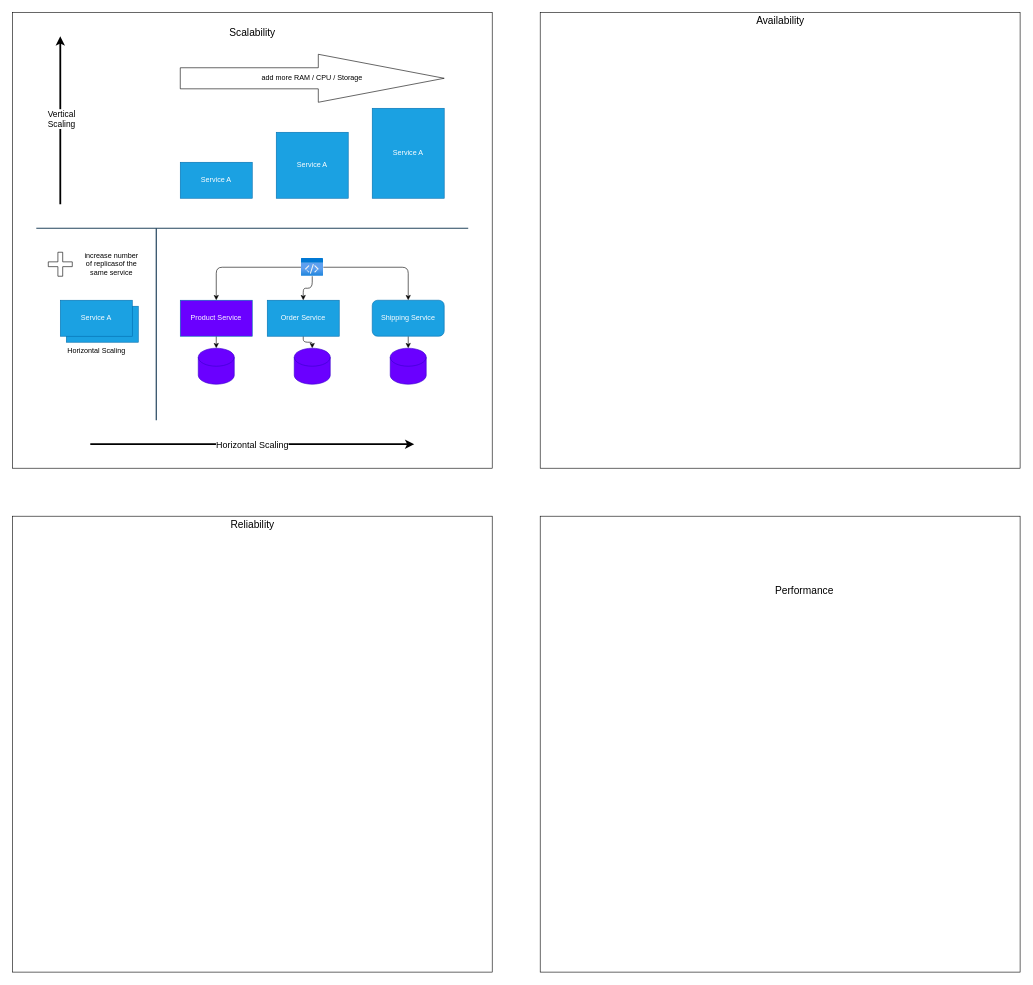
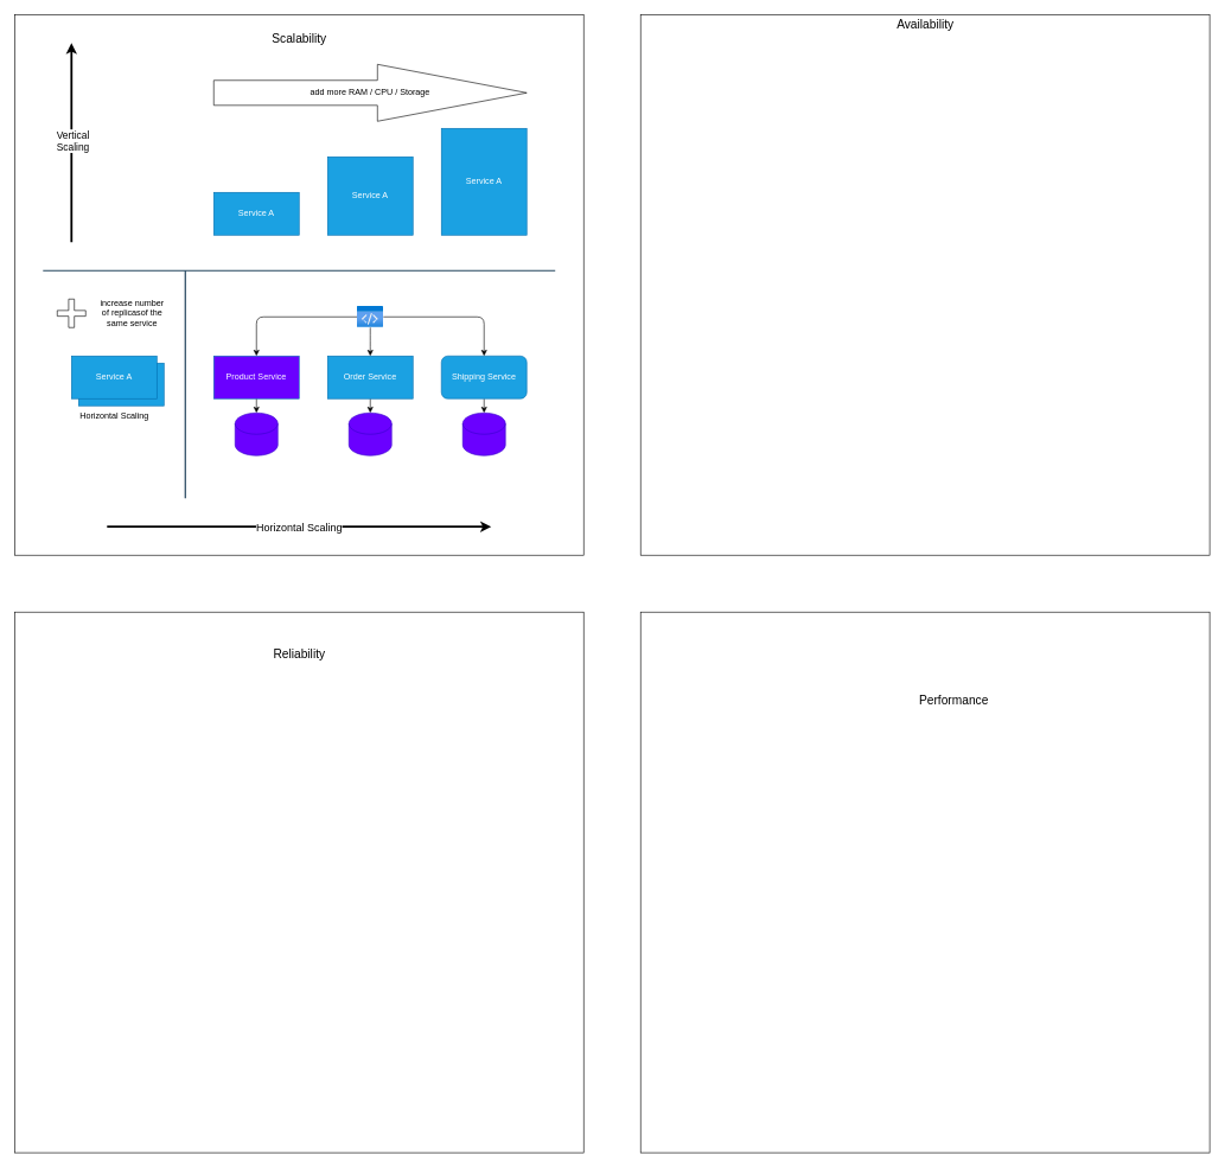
- <mxCell id="17" value="Order Service" style="whiteSpace=wrap;html=1;fillColor=#1ba1e2;fontColor=#ffffff;strokeColor=#006EAF;" vertex="1" parent="1"><mxGeometry x="445" y="500" width="120" height="60" as="geometry" /></mxCell>
+ <mxCell id="17" value="Order Service" style="whiteSpace=wrap;html=1;fillColor=#1ba1e2;fontColor=#ffffff;strokeColor=#006EAF;" vertex="1" parent="1"><mxGeometry x="460" y="500" width="120" height="60" as="geometry" /></mxCell>
- <mxCell id="35" value="Reliability" style="text;html=1;align=center;verticalAlign=middle;resizable=0;points=[];autosize=1;strokeColor=none;fillColor=none;fontSize=17;" vertex="1" parent="1"><mxGeometry x="370" y="860" width="100" height="30" as="geometry" /></mxCell>
+ <mxCell id="35" value="Reliability" style="text;html=1;align=center;verticalAlign=middle;resizable=0;points=[];autosize=1;strokeColor=none;fillColor=none;fontSize=17;" vertex="1" parent="1"><mxGeometry x="370" y="905" width="100" height="30" as="geometry" /></mxCell>
